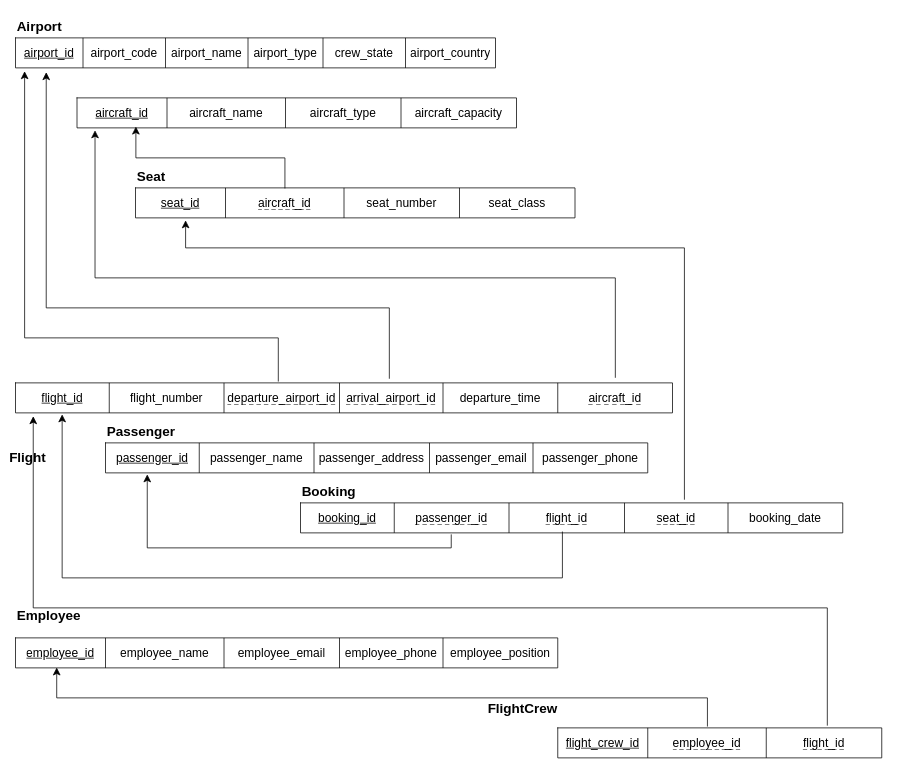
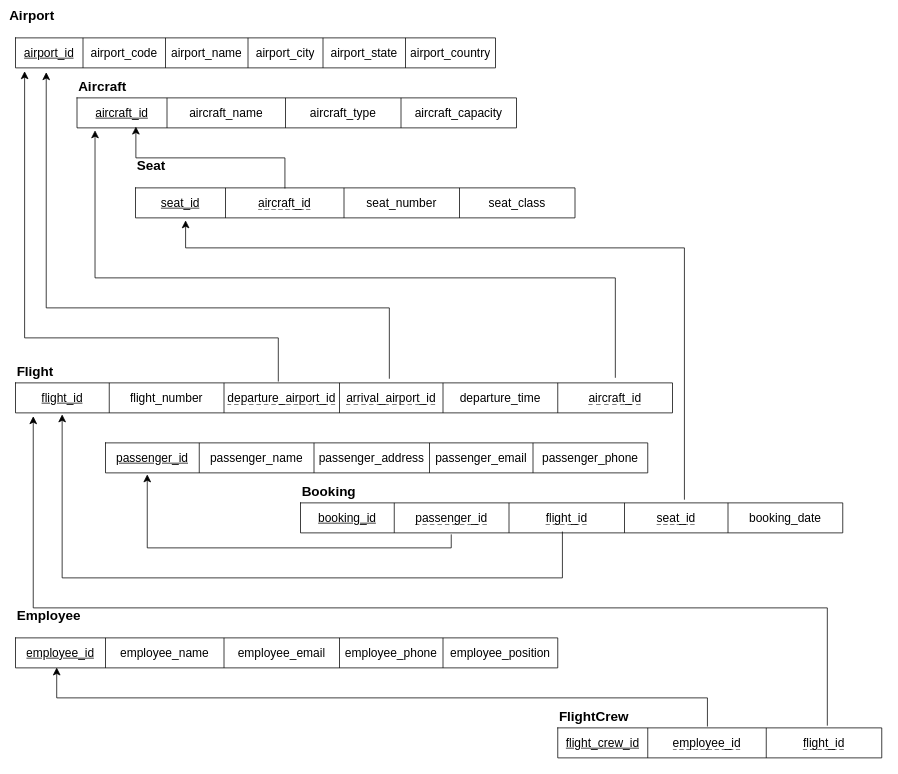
- <mxCell id="65" value="Airport" style="text;strokeColor=none;fillColor=none;html=1;fontSize=18;fontStyle=1;verticalAlign=middle;align=left;labelPosition=center;verticalLabelPosition=middle;" vertex="1" parent="1"><mxGeometry x="20" y="20" width="100" height="30" as="geometry" /></mxCell>
+ <mxCell id="65" value="Airport" style="text;strokeColor=none;fillColor=none;html=1;fontSize=18;fontStyle=1;verticalAlign=middle;align=left;labelPosition=center;verticalLabelPosition=middle;" vertex="1" parent="1"><mxGeometry x="10" y="5" width="100" height="30" as="geometry" /></mxCell>
- <mxCell id="7" value="airport_type" style="shape=partialRectangle;html=1;whiteSpace=wrap;connectable=0;strokeColor=inherit;overflow=hidden;fillColor=none;top=0;left=0;bottom=0;right=0;pointerEvents=1;fontSize=16;" vertex="1" parent="3"><mxGeometry x="310" width="100" height="40" as="geometry"><mxRectangle width="100" height="40" as="alternateBounds" /></mxGeometry></mxCell>
+ <mxCell id="7" value="airport_city" style="shape=partialRectangle;html=1;whiteSpace=wrap;connectable=0;strokeColor=inherit;overflow=hidden;fillColor=none;top=0;left=0;bottom=0;right=0;pointerEvents=1;fontSize=16;" vertex="1" parent="3"><mxGeometry x="310" width="100" height="40" as="geometry"><mxRectangle width="100" height="40" as="alternateBounds" /></mxGeometry></mxCell>
- <mxCell id="8" value="crew_state" style="shape=partialRectangle;html=1;whiteSpace=wrap;connectable=0;strokeColor=inherit;overflow=hidden;fillColor=none;top=0;left=0;bottom=0;right=0;pointerEvents=1;fontSize=16;" vertex="1" parent="3"><mxGeometry x="410" width="110" height="40" as="geometry"><mxRectangle width="110" height="40" as="alternateBounds" /></mxGeometry></mxCell>
+ <mxCell id="8" value="airport_state" style="shape=partialRectangle;html=1;whiteSpace=wrap;connectable=0;strokeColor=inherit;overflow=hidden;fillColor=none;top=0;left=0;bottom=0;right=0;pointerEvents=1;fontSize=16;" vertex="1" parent="3"><mxGeometry x="410" width="110" height="40" as="geometry"><mxRectangle width="110" height="40" as="alternateBounds" /></mxGeometry></mxCell>
+ <mxCell id="66" value="Aircraft" style="text;strokeColor=none;fillColor=none;html=1;fontSize=18;fontStyle=1;verticalAlign=middle;align=left;labelPosition=center;verticalLabelPosition=middle;" vertex="1" parent="1"><mxGeometry x="102" y="100" width="100" height="30" as="geometry" /></mxCell>
- <mxCell id="67" value="Seat" style="text;strokeColor=none;fillColor=none;html=1;fontSize=18;fontStyle=1;verticalAlign=middle;align=left;labelPosition=center;verticalLabelPosition=middle;" vertex="1" parent="1"><mxGeometry x="180" y="220" width="100" height="30" as="geometry" /></mxCell>
+ <mxCell id="67" value="Seat" style="text;strokeColor=none;fillColor=none;html=1;fontSize=18;fontStyle=1;verticalAlign=middle;align=left;labelPosition=center;verticalLabelPosition=middle;" vertex="1" parent="1"><mxGeometry x="180" y="205" width="100" height="30" as="geometry" /></mxCell>
- <mxCell id="69" value="Passenger" style="text;strokeColor=none;fillColor=none;html=1;fontSize=18;fontStyle=1;verticalAlign=middle;align=left;labelPosition=center;verticalLabelPosition=middle;" vertex="1" parent="1"><mxGeometry x="140" y="560" width="100" height="30" as="geometry" /></mxCell>
- <mxCell id="68" value="Flight" style="text;strokeColor=none;fillColor=none;html=1;fontSize=18;fontStyle=1;verticalAlign=middle;align=left;labelPosition=center;verticalLabelPosition=middle;" vertex="1" parent="1"><mxGeometry x="10" y="595" width="100" height="30" as="geometry" /></mxCell>
+ <mxCell id="68" value="Flight" style="text;strokeColor=none;fillColor=none;html=1;fontSize=18;fontStyle=1;verticalAlign=middle;align=left;labelPosition=center;verticalLabelPosition=middle;" vertex="1" parent="1"><mxGeometry x="20" y="480" width="100" height="30" as="geometry" /></mxCell>
- <mxCell id="72" value="FlightCrew" style="text;strokeColor=none;fillColor=none;html=1;fontSize=18;fontStyle=1;verticalAlign=middle;align=left;labelPosition=center;verticalLabelPosition=middle;" vertex="1" parent="1"><mxGeometry x="648" y="930" width="100" height="30" as="geometry" /></mxCell>
+ <mxCell id="72" value="FlightCrew" style="text;strokeColor=none;fillColor=none;html=1;fontSize=18;fontStyle=1;verticalAlign=middle;align=left;labelPosition=center;verticalLabelPosition=middle;" vertex="1" parent="1"><mxGeometry x="743" y="940" width="100" height="30" as="geometry" /></mxCell>
